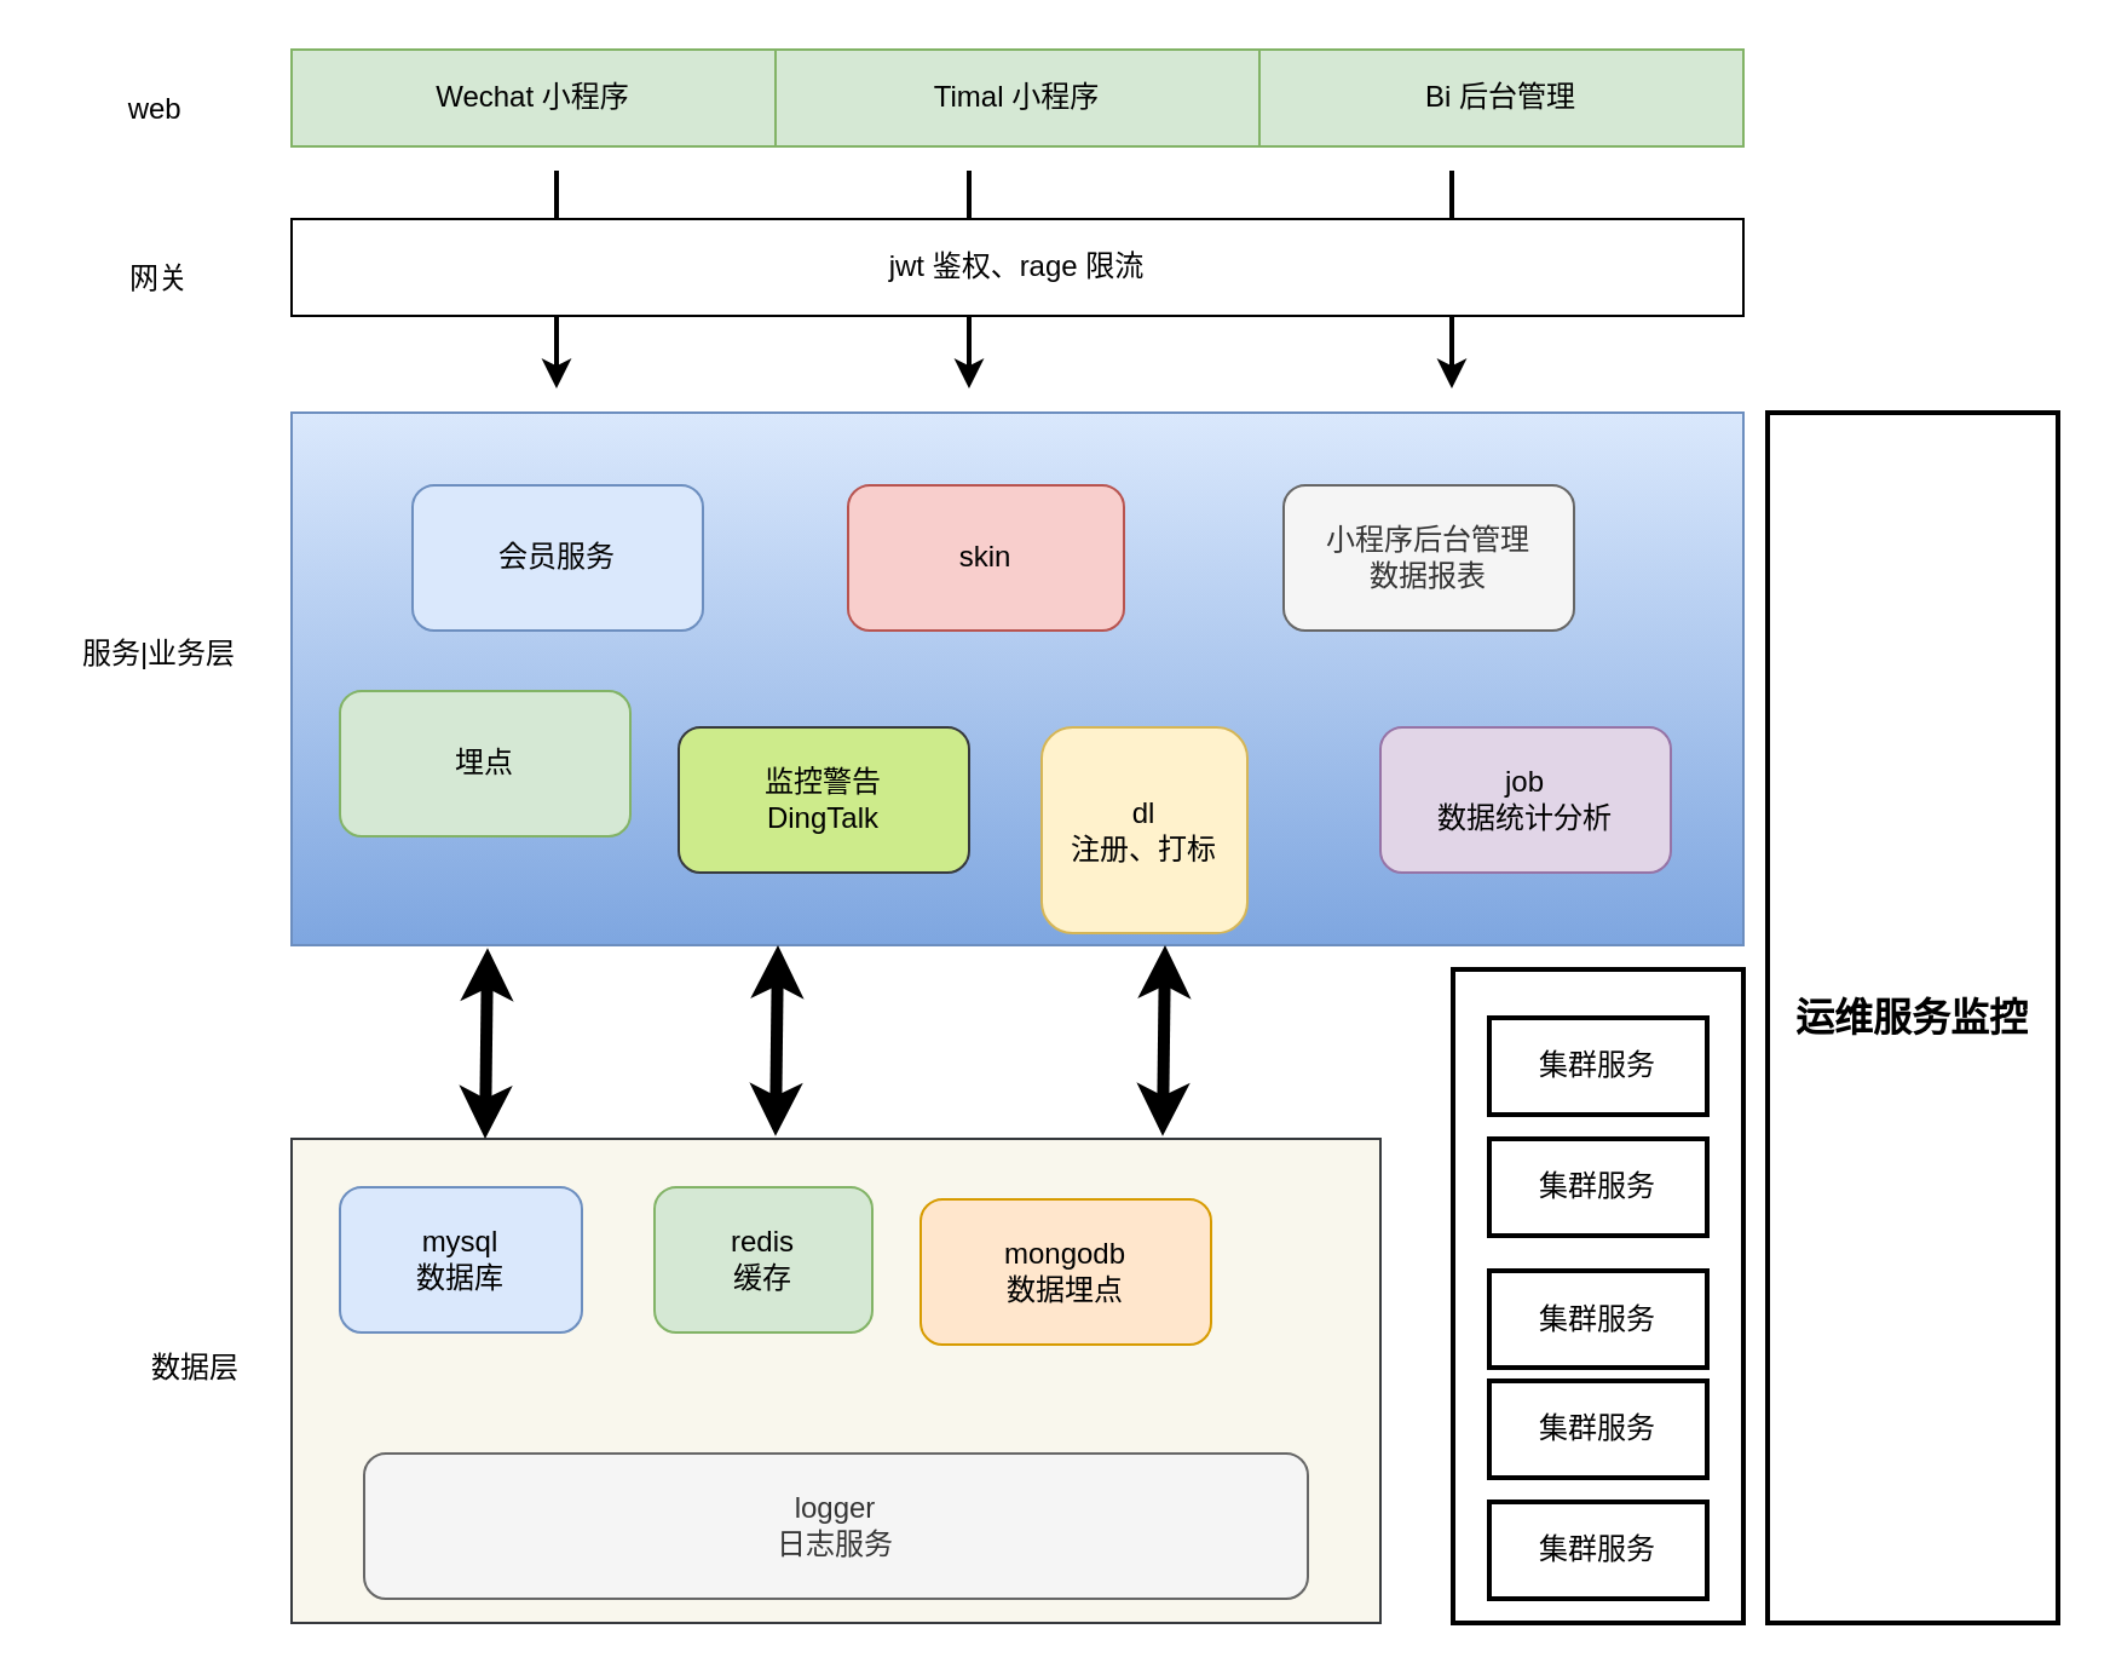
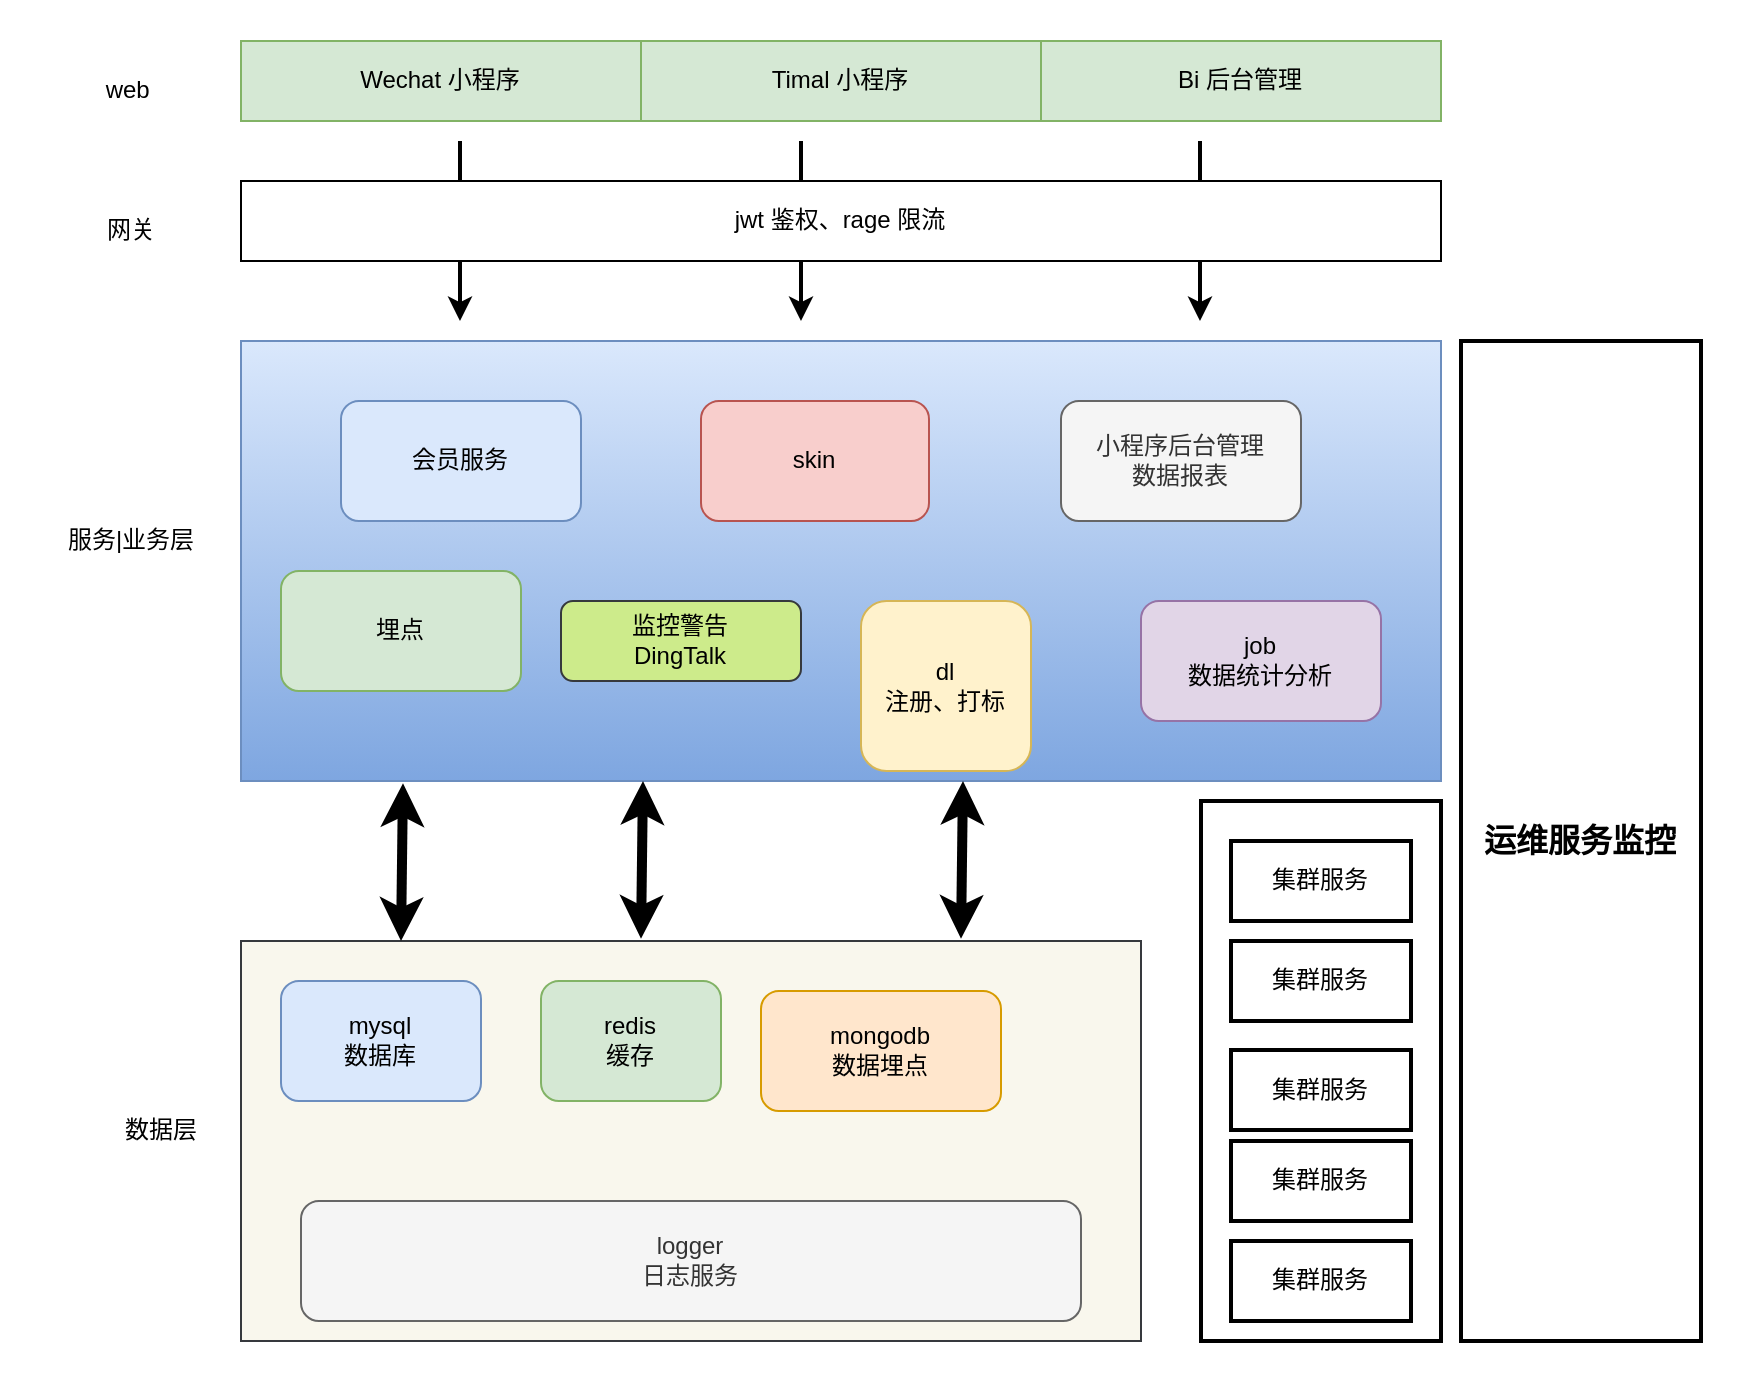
- <mxCell id="28" value="监控警告&lt;br&gt;DingTalk" style="rounded=1;whiteSpace=wrap;html=1;fillColor=#cdeb8b;strokeColor=#36393d;" vertex="1" parent="1"><mxGeometry x="280" y="300" width="120" height="60" as="geometry" /></mxCell>
+ <mxCell id="28" value="监控警告&lt;br&gt;DingTalk" style="rounded=1;whiteSpace=wrap;html=1;fillColor=#cdeb8b;strokeColor=#36393d;" vertex="1" parent="1"><mxGeometry x="280" y="300" width="120" height="40" as="geometry" /></mxCell>
